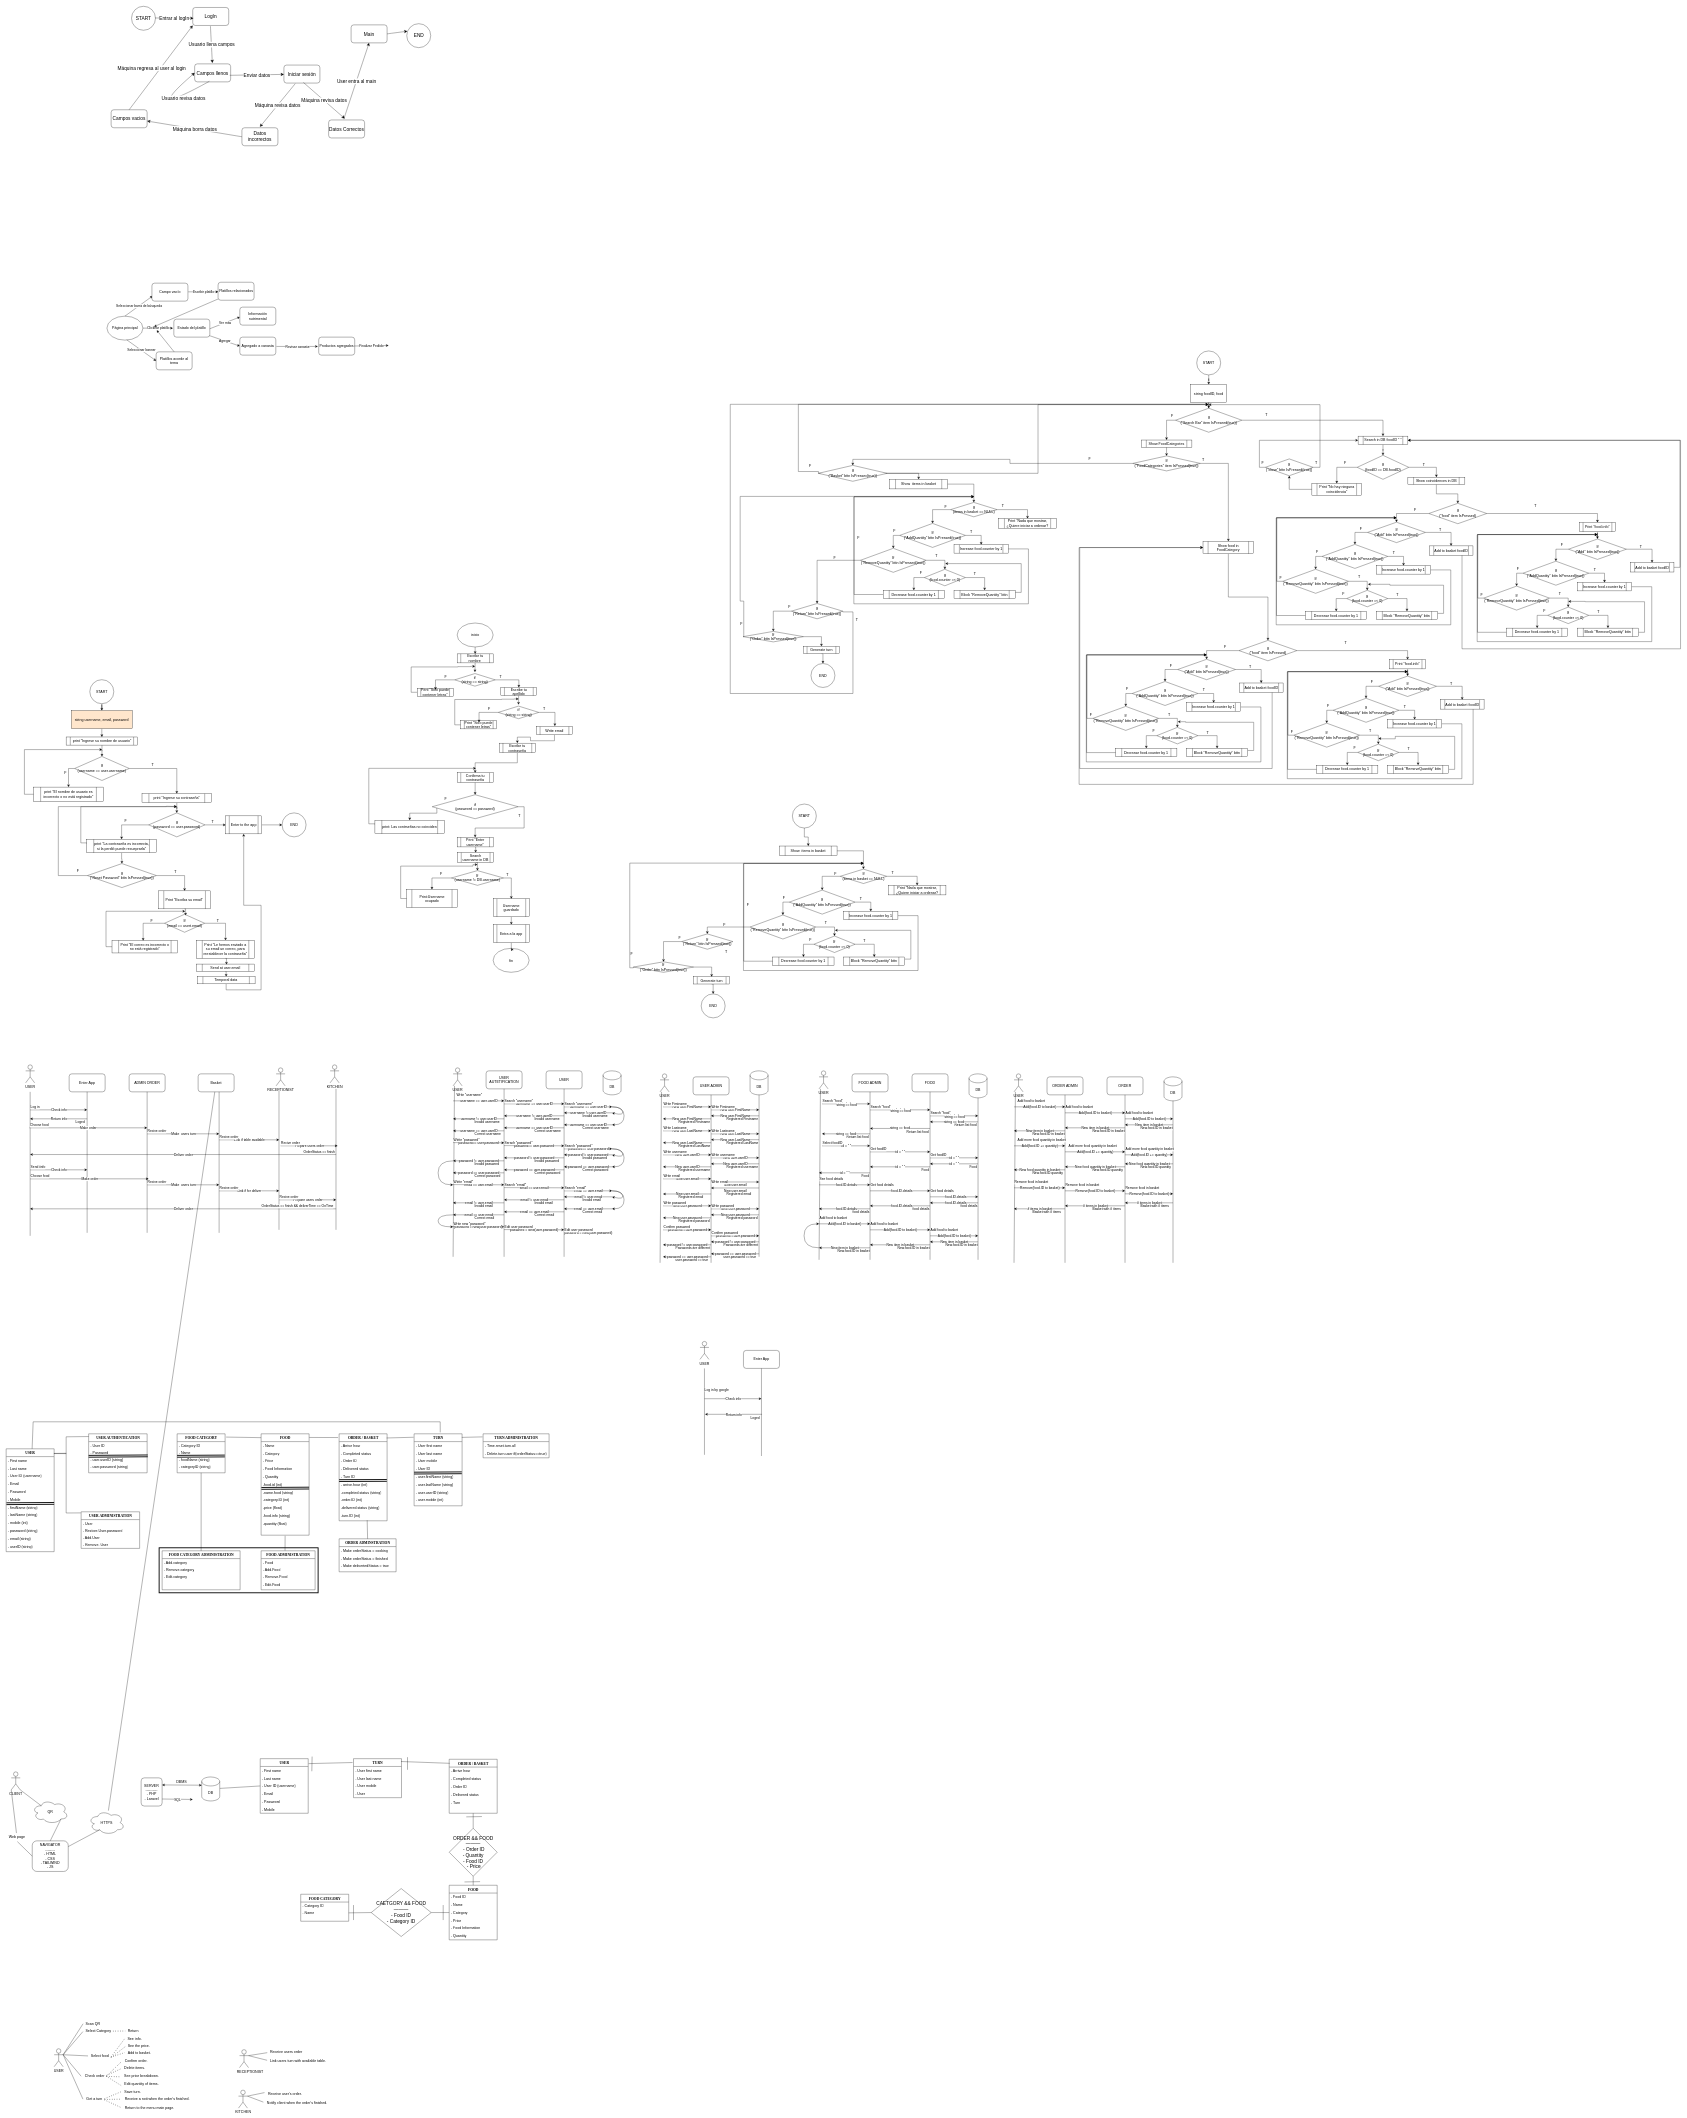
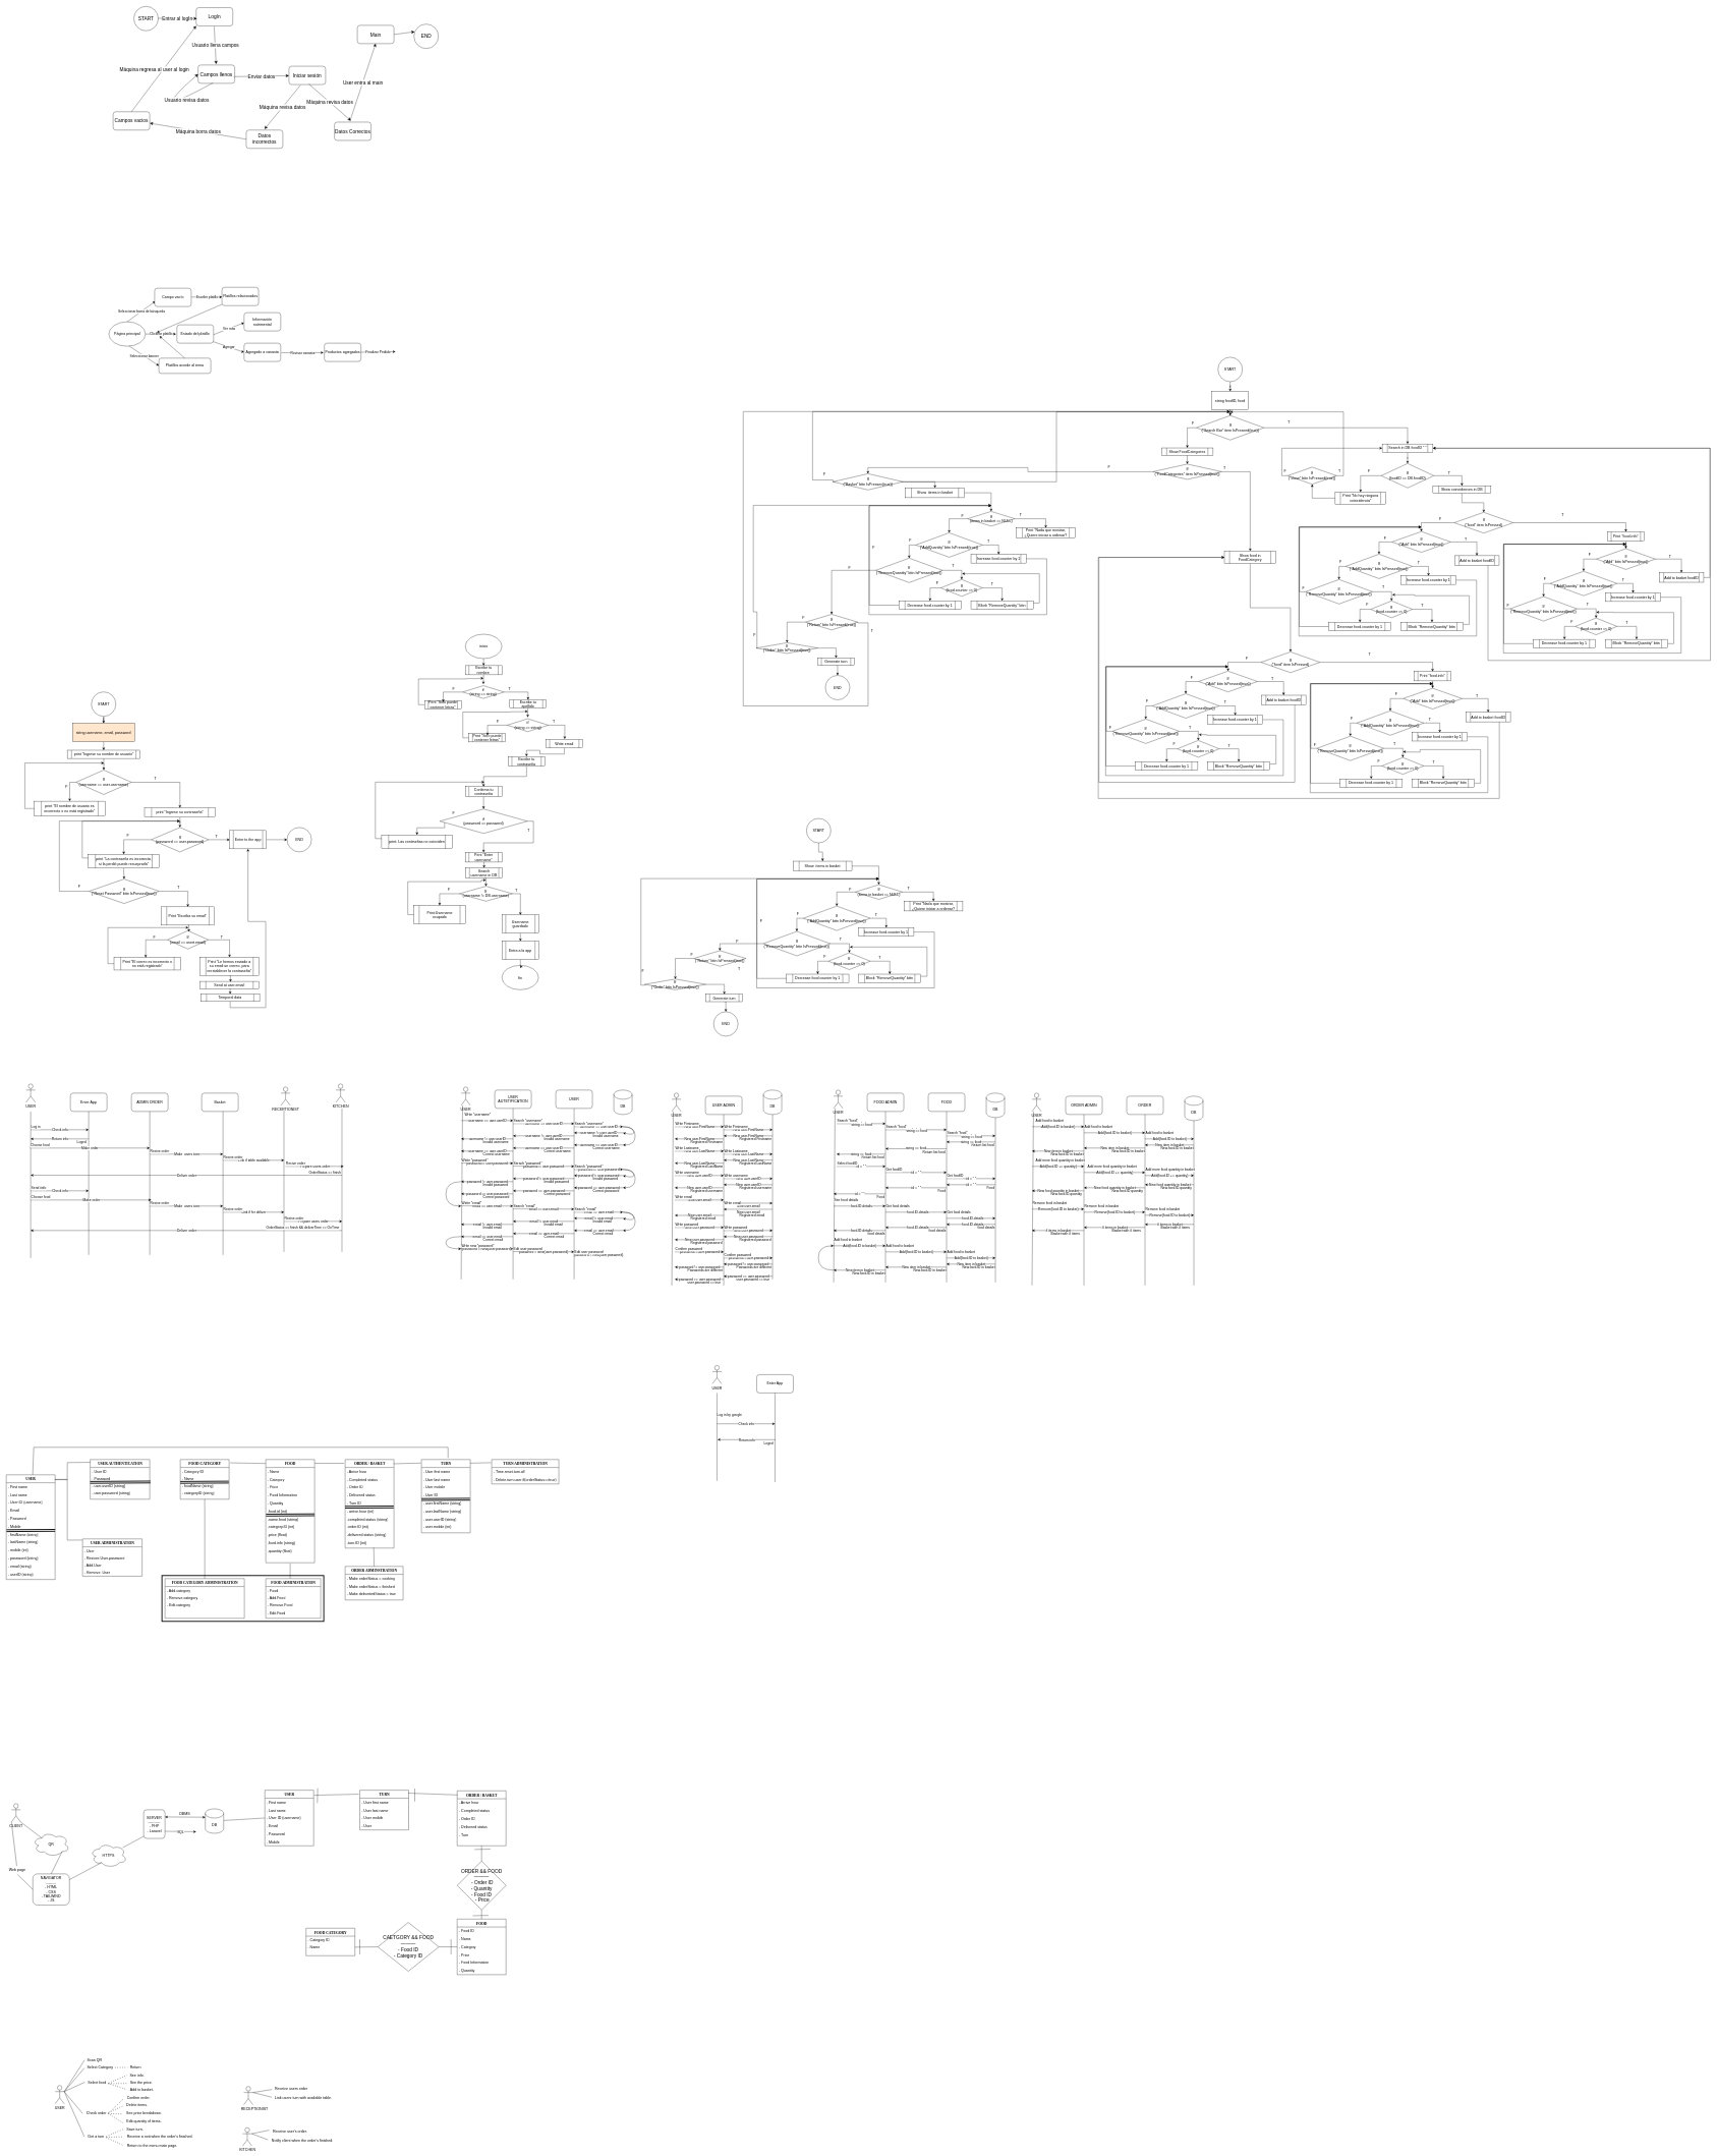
- <mxCell id="979" value="Platillos acorde al tema" style="rounded=1;whiteSpace=wrap;html=1;" parent="1" vertex="1"><mxGeometry x="520" y="1172" width="120" height="60" as="geometry" /></mxCell>
+ <mxCell id="979" value="Platillos acorde al tema" style="rounded=1;whiteSpace=wrap;html=1;" parent="1" vertex="1"><mxGeometry x="520" y="1172" width="170" height="50" as="geometry" /></mxCell>
- <mxCell id="534" style="endArrow=none;html=1;rounded=0;" parent="1" source="535" target="140" edge="1"><mxGeometry relative="1" as="geometry" /></mxCell>
+ <mxCell id="534" style="endArrow=none;html=1;rounded=0;entryX=0.31;entryY=0.8;entryDx=0;entryDy=0;entryPerimeter=0;" parent="1" source="535" target="537" edge="1"><mxGeometry relative="1" as="geometry" /></mxCell>
- <mxCell id="547" value="Select food" style="text;html=1;align=center;verticalAlign=middle;resizable=0;points=[];autosize=1;strokeColor=none;fillColor=none;" parent="1" vertex="1"><mxGeometry x="293" y="6841" width="78" height="26" as="geometry" /></mxCell>
+ <mxCell id="547" value="Select food" style="text;html=1;align=center;verticalAlign=middle;resizable=0;points=[];autosize=1;strokeColor=none;fillColor=none;" parent="1" vertex="1"><mxGeometry x="278" y="6806" width="78" height="26" as="geometry" /></mxCell>
